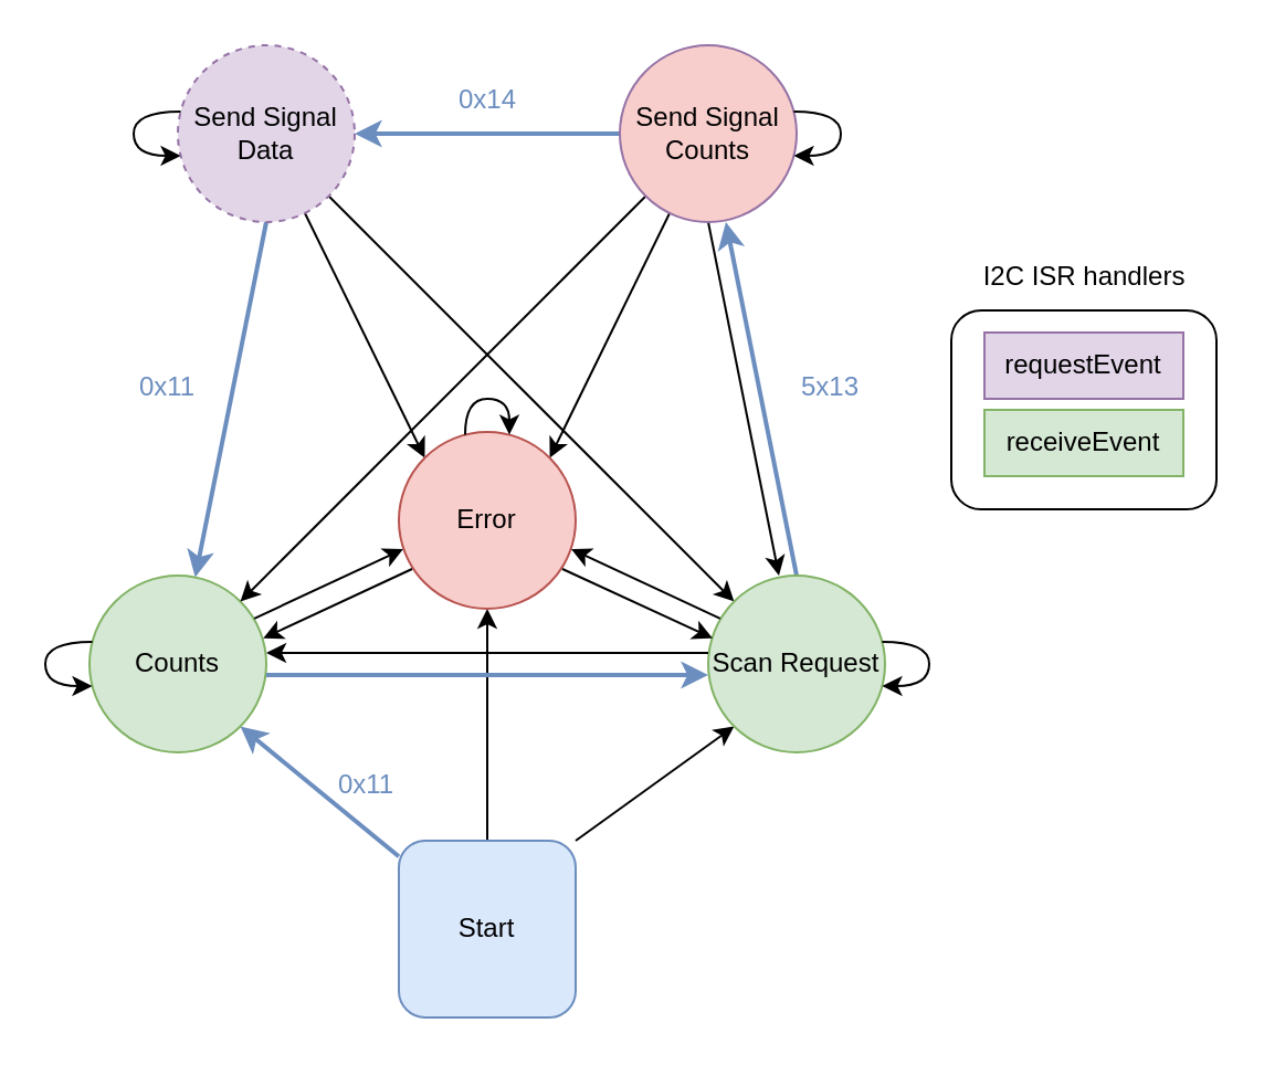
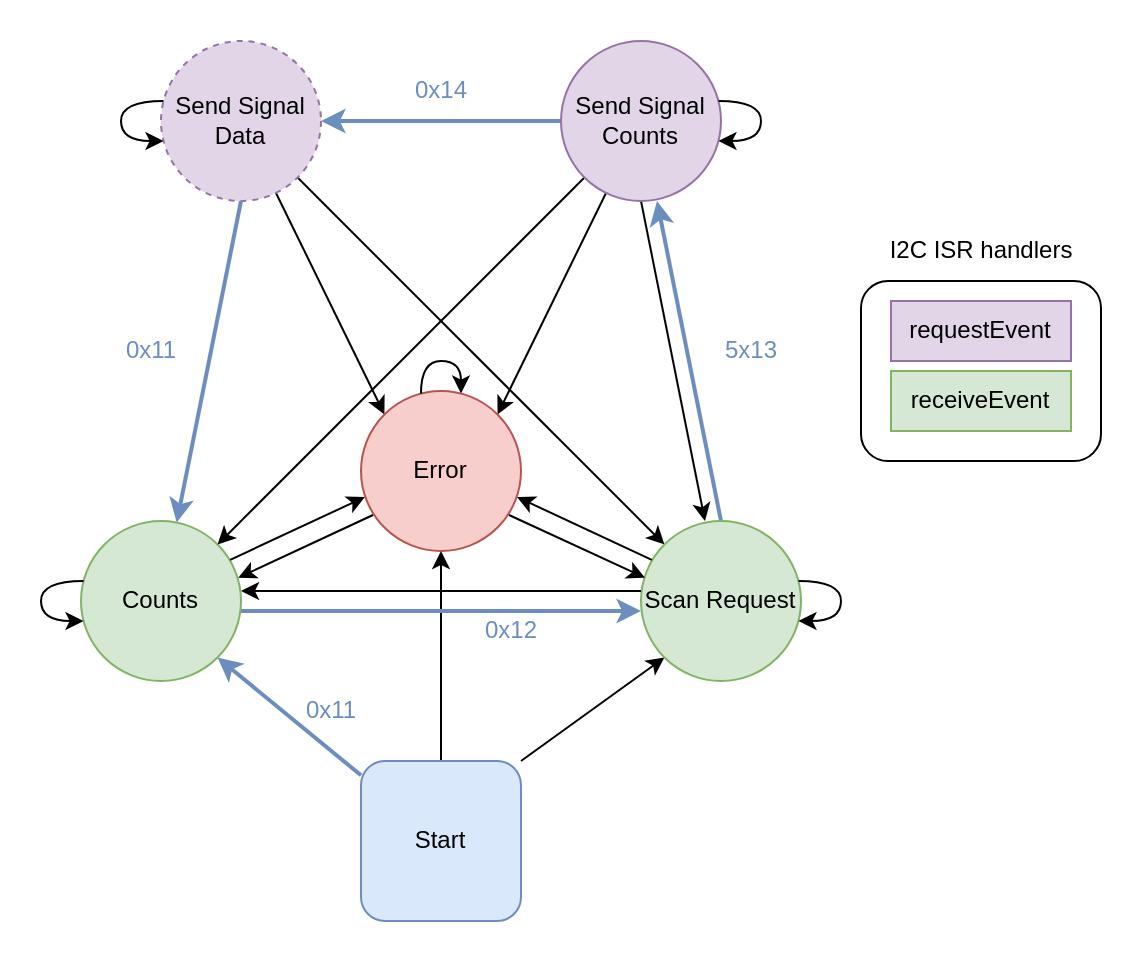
- <mxCell id="13" value="&lt;div&gt;Send Signal Counts&lt;/div&gt;" style="ellipse;whiteSpace=wrap;html=1;aspect=fixed;fillColor=#f8cecc;strokeColor=#9673a6;" parent="1" vertex="1"><mxGeometry x="280" y="20" width="80" height="80" as="geometry" /></mxCell>
+ <mxCell id="13" value="&lt;div&gt;Send Signal Counts&lt;/div&gt;" style="ellipse;whiteSpace=wrap;html=1;aspect=fixed;fillColor=#e1d5e7;strokeColor=#9673a6;" parent="1" vertex="1"><mxGeometry x="280" y="20" width="80" height="80" as="geometry" /></mxCell>
+ <mxCell id="34" value="&lt;font color=&quot;#6C8EBF&quot;&gt;0x12&lt;/font&gt;" style="text;html=1;align=center;verticalAlign=middle;resizable=0;points=[];autosize=1;strokeColor=none;fillColor=none;" vertex="1" parent="1"><mxGeometry x="230" y="300" width="50" height="30" as="geometry" /></mxCell>
